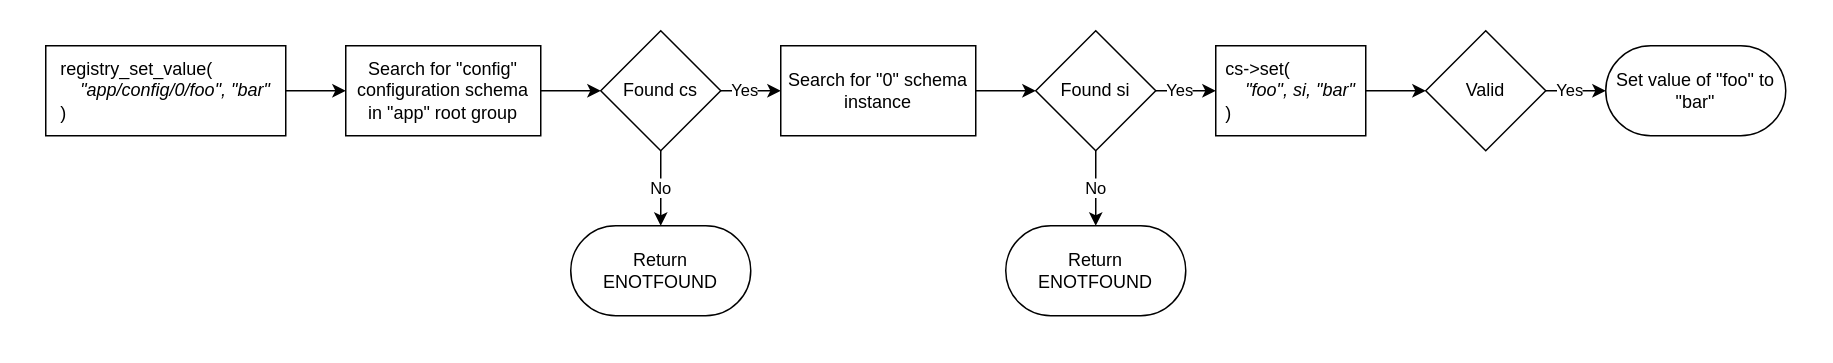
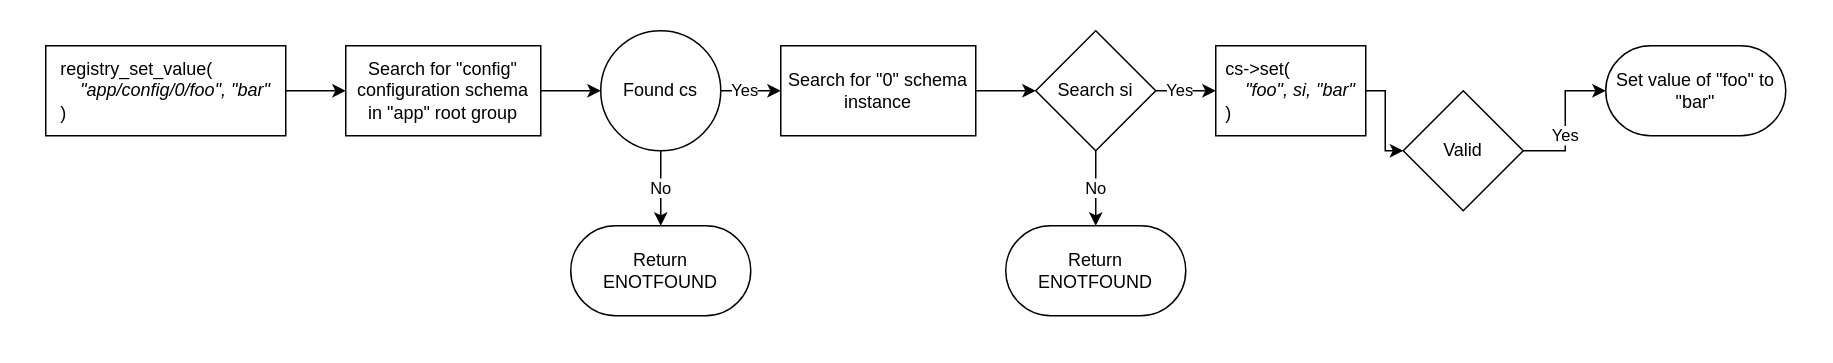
- <mxCell id="9" value="Found cs" style="rhombus;whiteSpace=wrap;html=1;" parent="1" vertex="1"><mxGeometry x="400" y="20" width="80" height="80" as="geometry" /></mxCell>
+ <mxCell id="9" value="Found cs" style="ellipse;whiteSpace=wrap;html=1;" parent="1" vertex="1"><mxGeometry x="400" y="20" width="80" height="80" as="geometry" /></mxCell>
- <mxCell id="20" value="Found si" style="rhombus;whiteSpace=wrap;html=1;" parent="1" vertex="1"><mxGeometry x="690" y="20" width="80" height="80" as="geometry" /></mxCell>
+ <mxCell id="20" value="Search si" style="rhombus;whiteSpace=wrap;html=1;" parent="1" vertex="1"><mxGeometry x="690" y="20" width="80" height="80" as="geometry" /></mxCell>
- <mxCell id="15" value="Valid" style="rhombus;whiteSpace=wrap;html=1;" parent="1" vertex="1"><mxGeometry x="950" y="20" width="80" height="80" as="geometry" /></mxCell>
+ <mxCell id="15" value="Valid" style="rhombus;whiteSpace=wrap;html=1;" parent="1" vertex="1"><mxGeometry x="935" y="60" width="80" height="80" as="geometry" /></mxCell>
